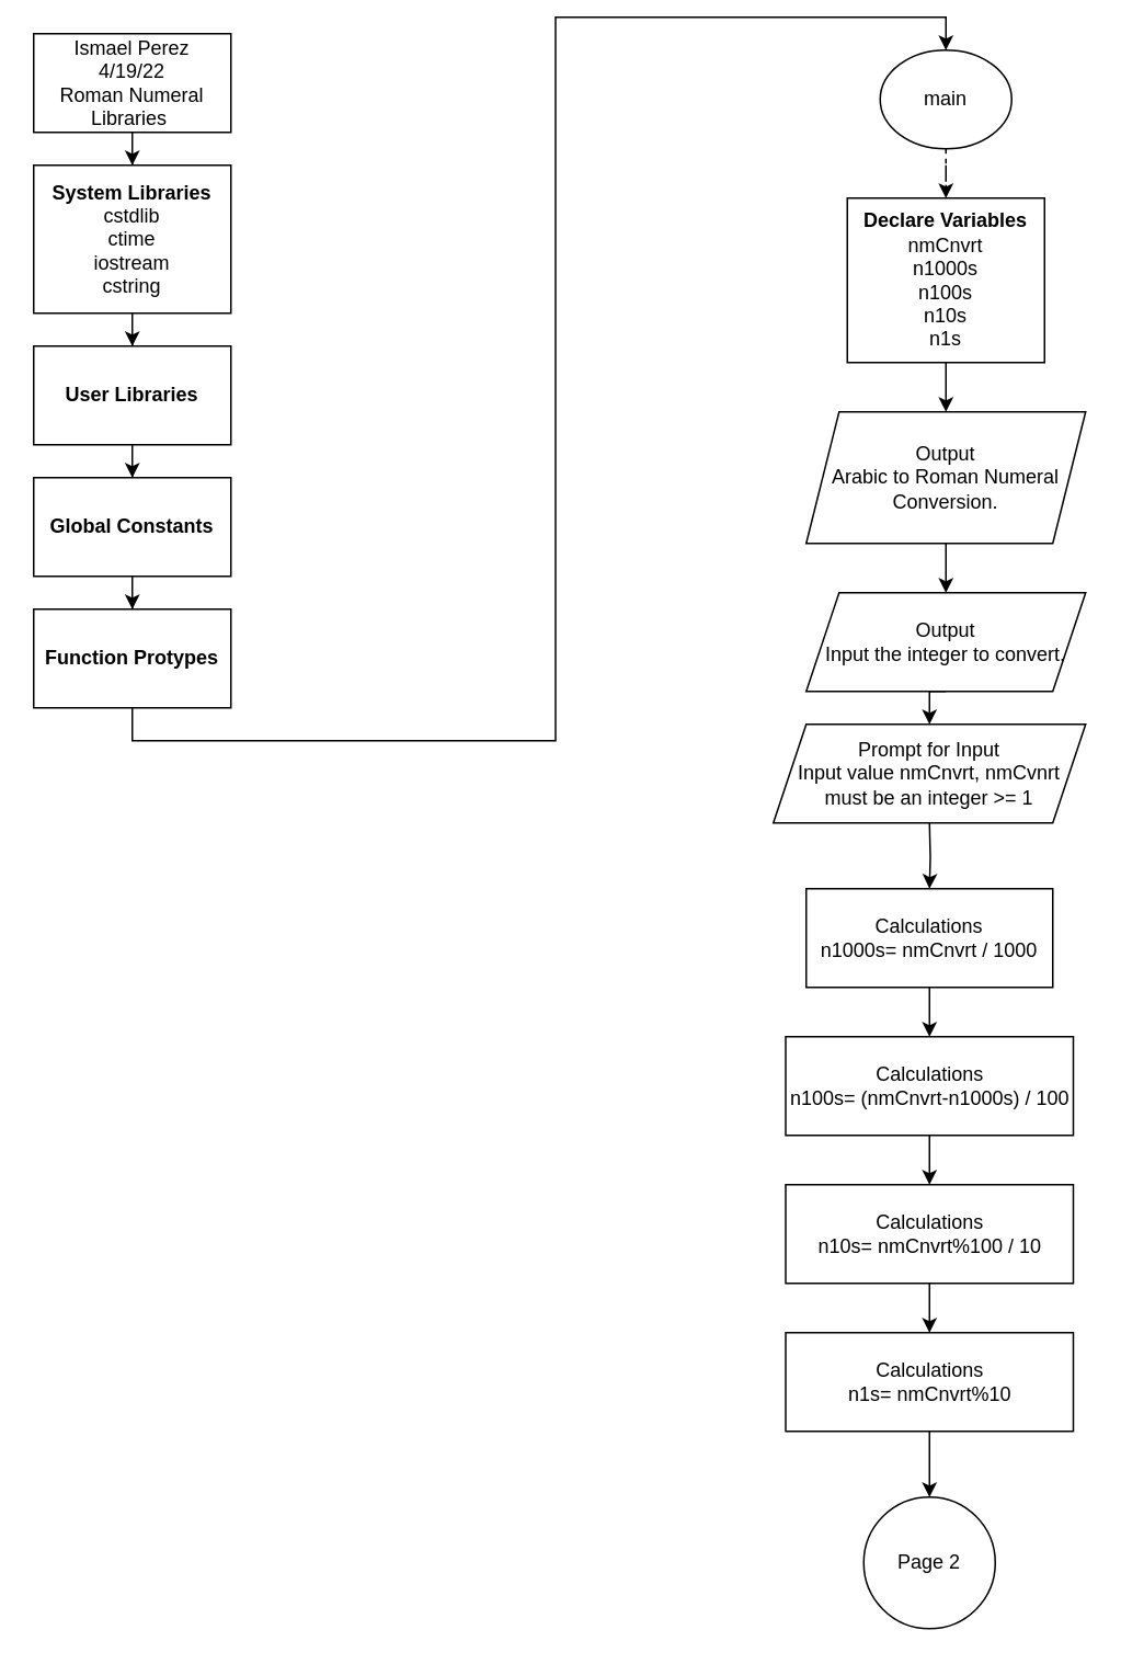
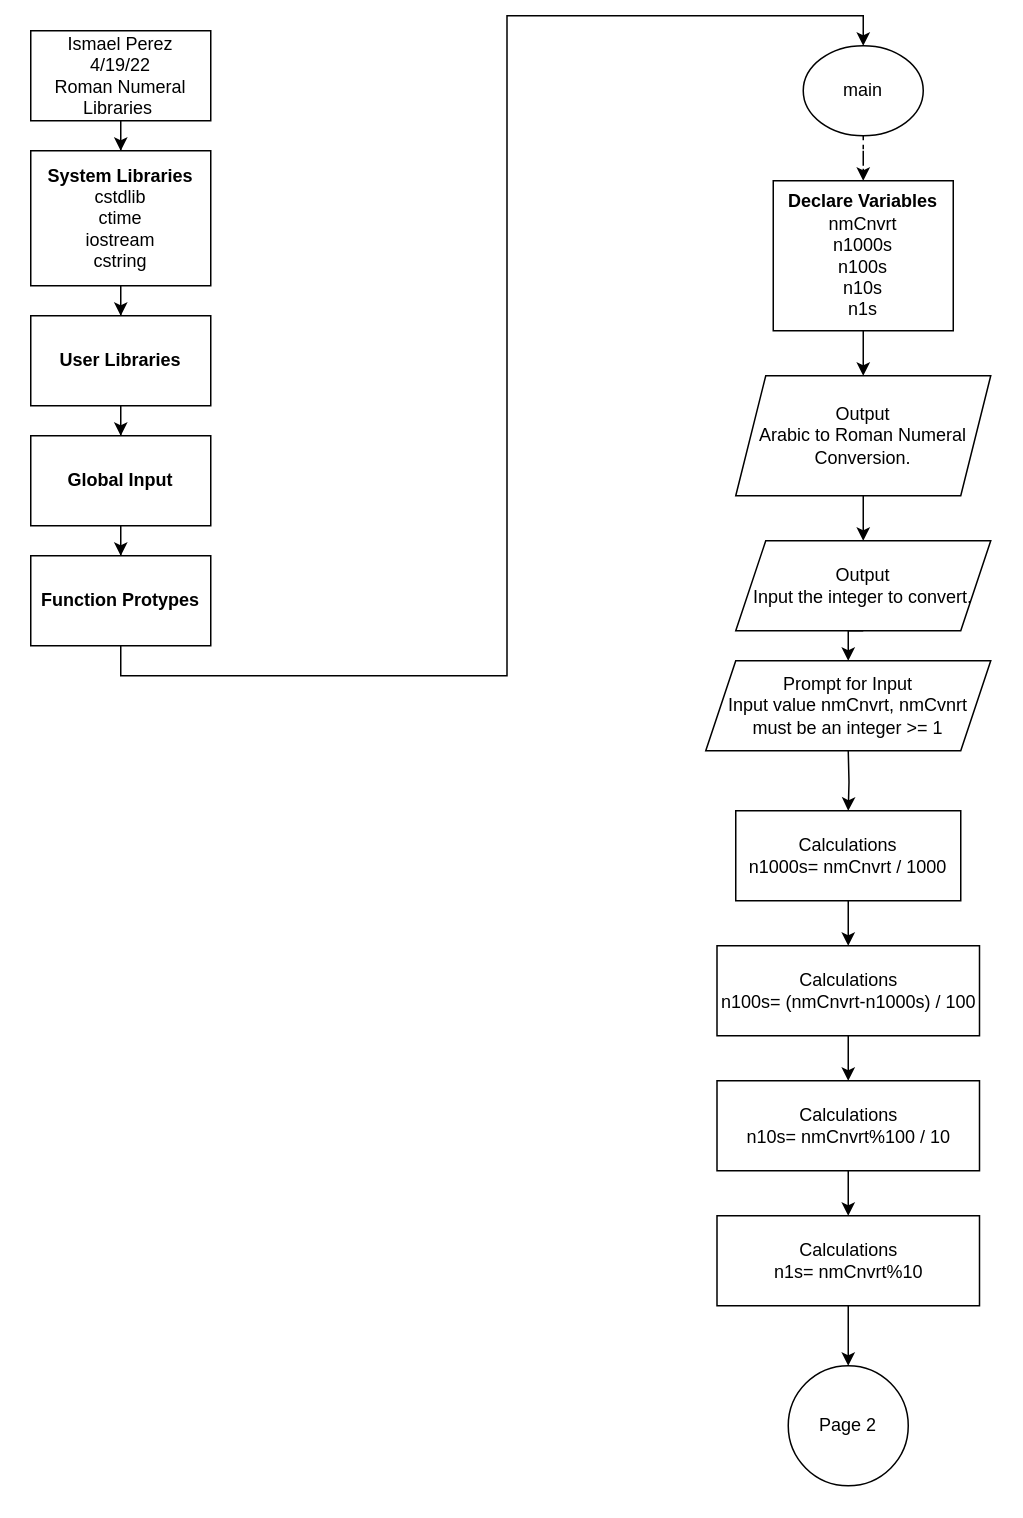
- <mxCell id="9" value="&lt;b&gt;Global Constants&lt;/b&gt;" style="rounded=0;whiteSpace=wrap;html=1;" vertex="1" parent="1"><mxGeometry x="20" y="290" width="120" height="60" as="geometry" /></mxCell>
+ <mxCell id="9" value="&lt;b&gt;Global Input&lt;/b&gt;" style="rounded=0;whiteSpace=wrap;html=1;" vertex="1" parent="1"><mxGeometry x="20" y="290" width="120" height="60" as="geometry" /></mxCell>
